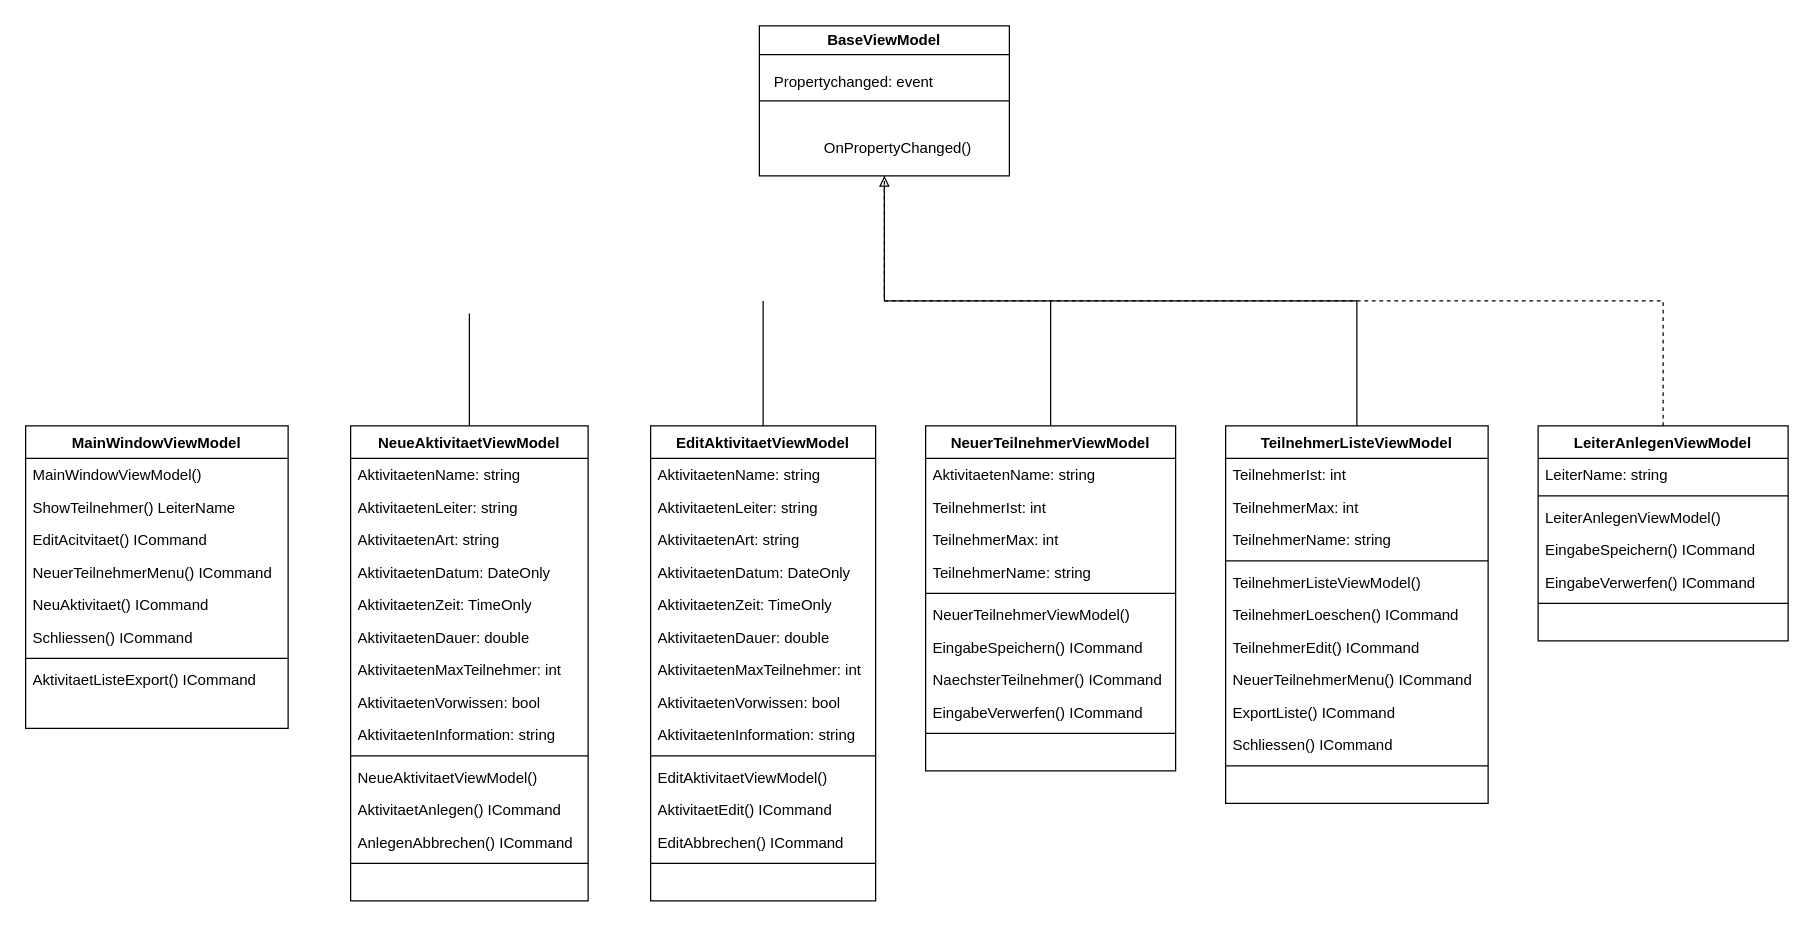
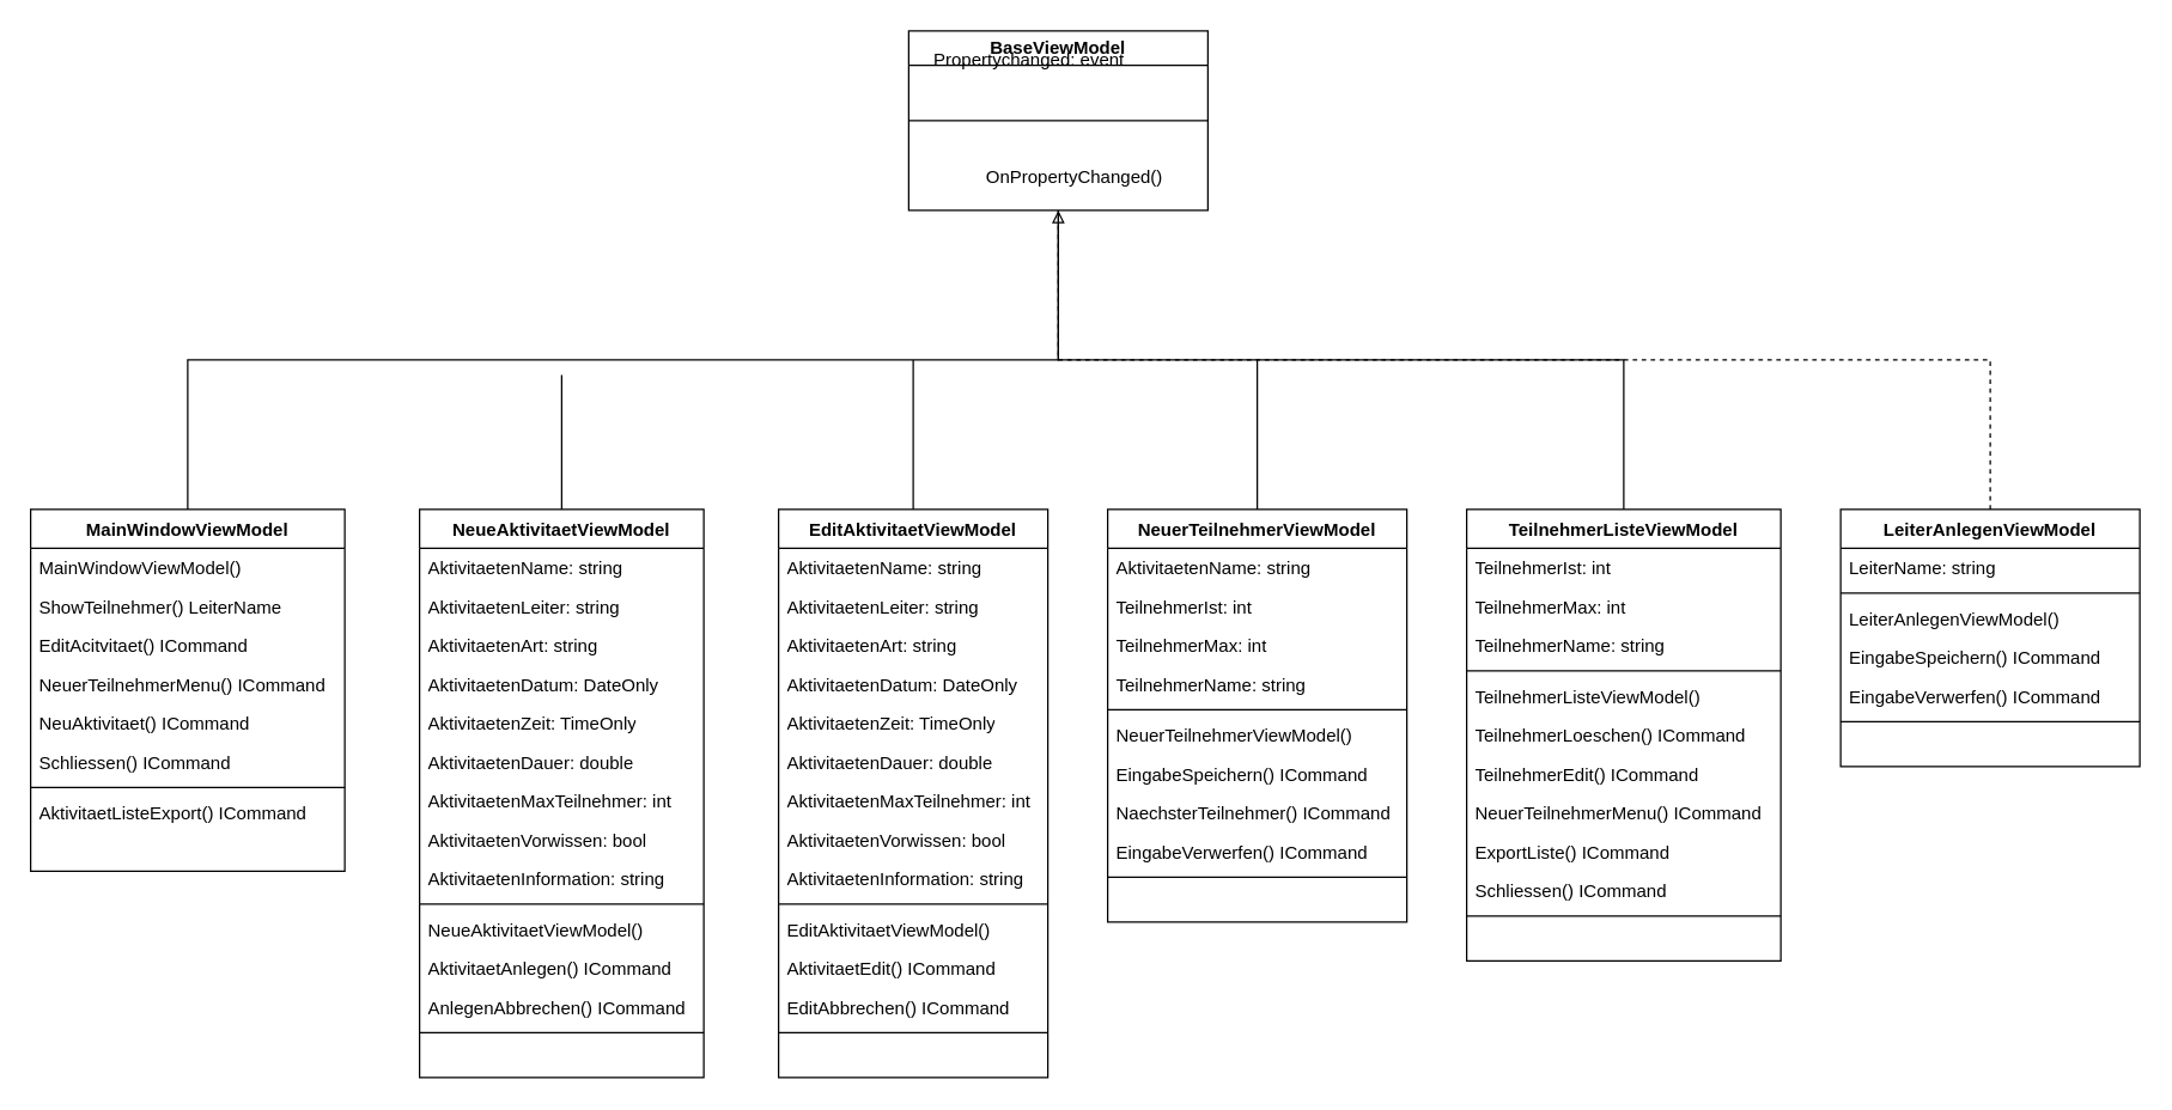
- <mxCell id="3" value="&lt;div align=&quot;left&quot;&gt;Propertychanged: event&lt;/div&gt;" style="text;html=1;align=left;verticalAlign=middle;resizable=0;points=[];autosize=1;strokeColor=none;fillColor=none;" parent="2" vertex="1"><mxGeometry x="10" y="30" width="150" height="30" as="geometry" /></mxCell>
+ <mxCell id="3" value="&lt;div align=&quot;left&quot;&gt;Propertychanged: event&lt;/div&gt;" style="text;html=1;align=left;verticalAlign=middle;resizable=0;points=[];autosize=1;strokeColor=none;fillColor=none;" parent="2" vertex="1"><mxGeometry x="15" y="5" width="150" height="30" as="geometry" /></mxCell>
+ <mxCell id="23" style="edgeStyle=orthogonalEdgeStyle;rounded=0;orthogonalLoop=1;jettySize=auto;html=1;exitX=0.5;exitY=0;exitDx=0;exitDy=0;entryX=0.5;entryY=1;entryDx=0;entryDy=0;endArrow=none;endFill=0;" parent="1" source="24" target="2" edge="1"><mxGeometry relative="1" as="geometry" /></mxCell>
